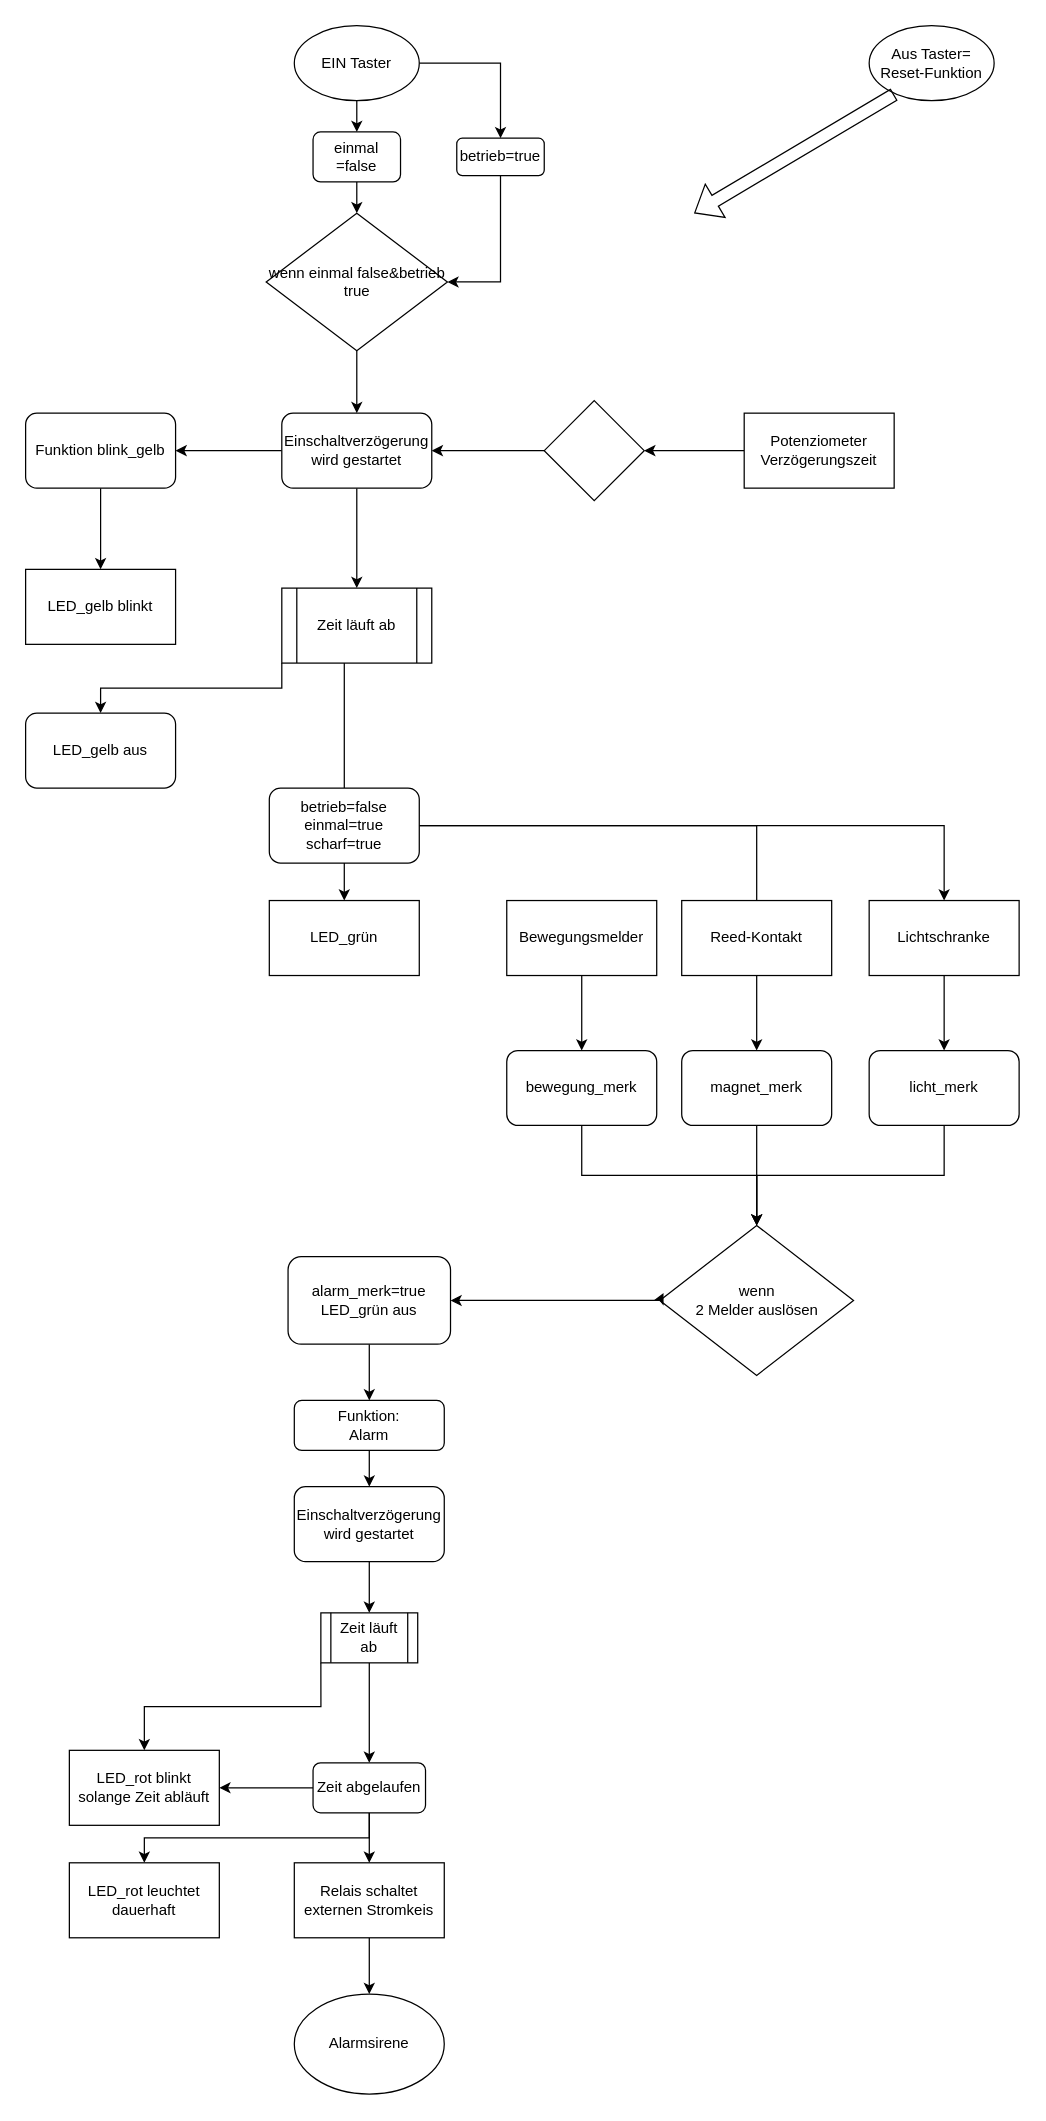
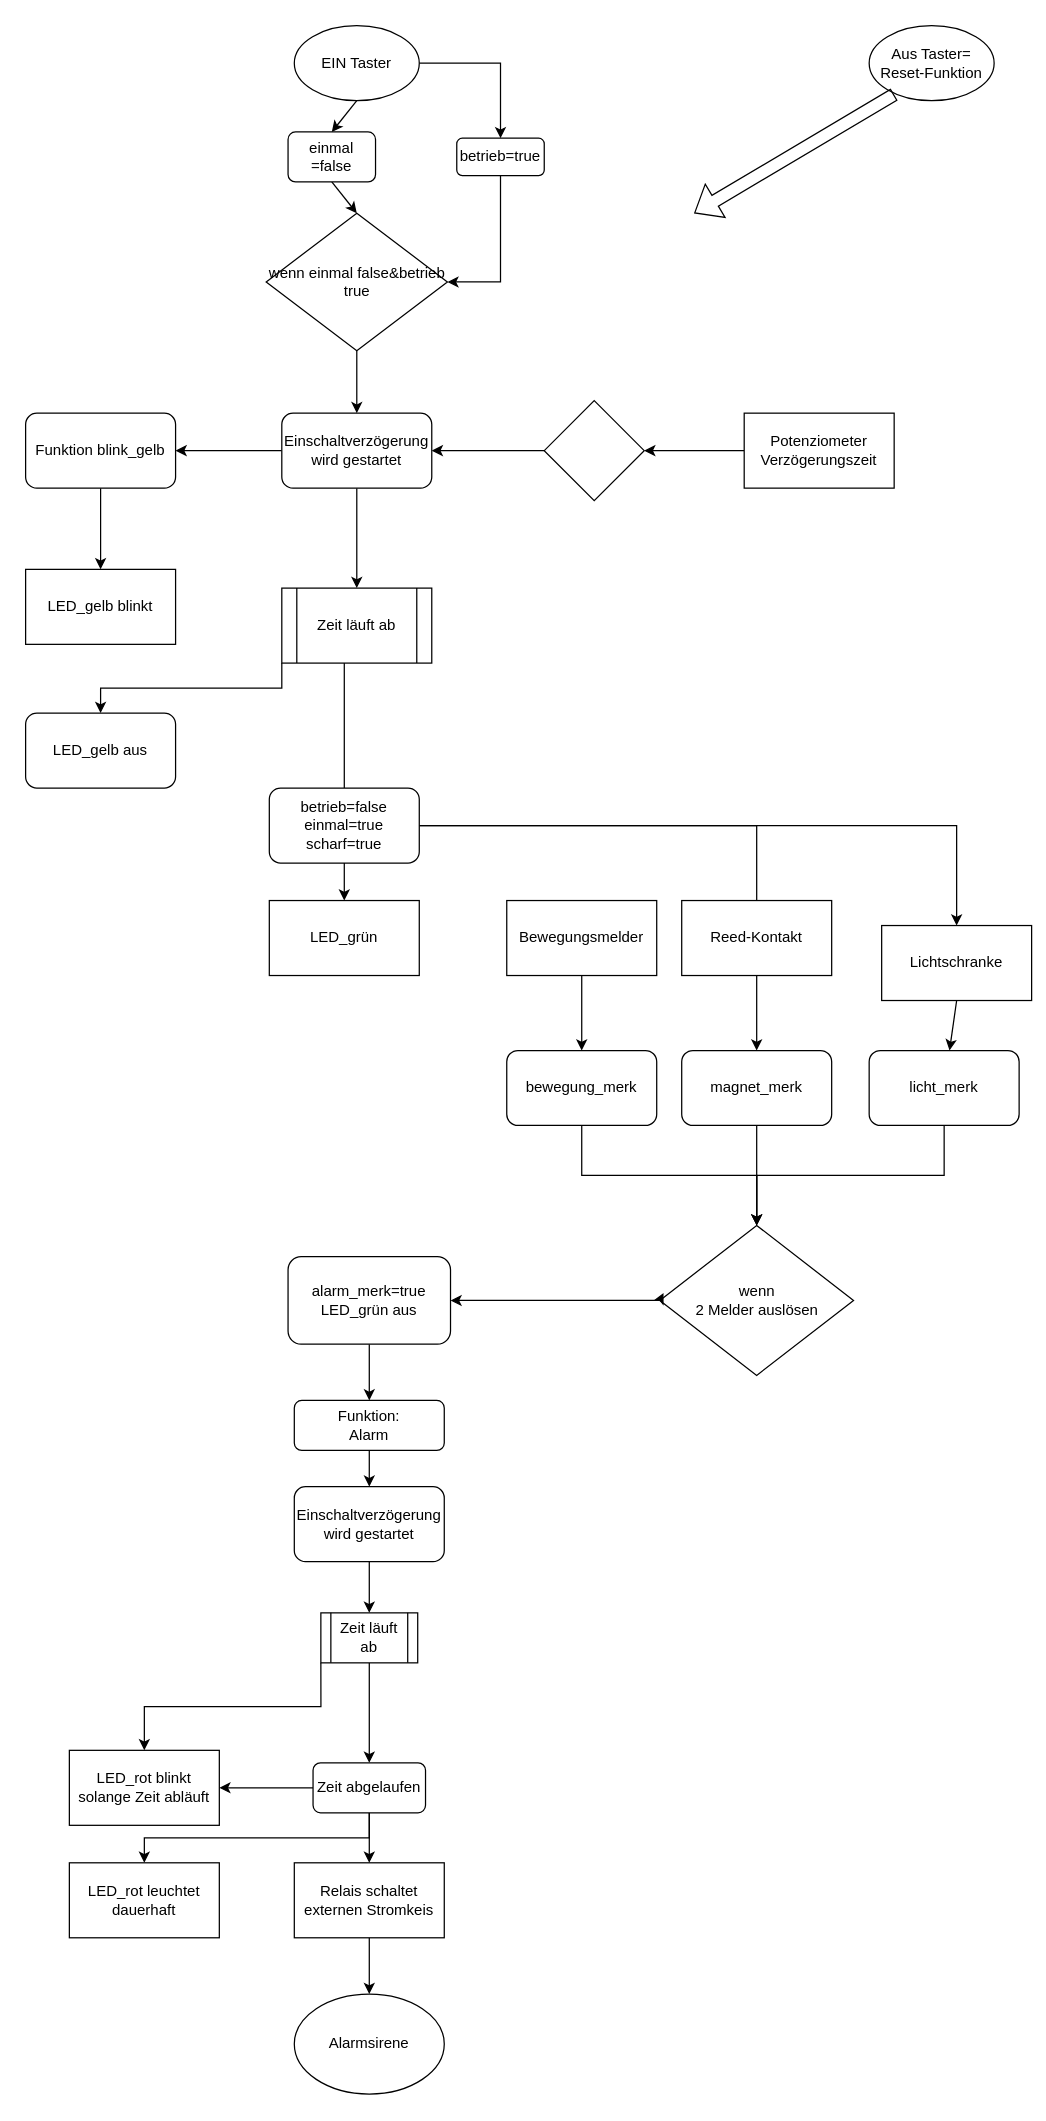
- <mxCell id="6" value="&lt;div&gt;einmal&lt;/div&gt;&lt;div&gt;=false&lt;/div&gt;" style="rounded=1;whiteSpace=wrap;html=1;" parent="1" vertex="1"><mxGeometry x="250" y="105" width="70" height="40" as="geometry" /></mxCell>
+ <mxCell id="6" value="&lt;div&gt;einmal&lt;/div&gt;&lt;div&gt;=false&lt;/div&gt;" style="rounded=1;whiteSpace=wrap;html=1;" parent="1" vertex="1"><mxGeometry x="230" y="105" width="70" height="40" as="geometry" /></mxCell>
- <mxCell id="30" value="Lichtschranke" style="rounded=0;whiteSpace=wrap;html=1;" parent="1" vertex="1"><mxGeometry x="695" y="720" width="120" height="60" as="geometry" /></mxCell>
+ <mxCell id="30" value="Lichtschranke" style="rounded=0;whiteSpace=wrap;html=1;" parent="1" vertex="1"><mxGeometry x="705" y="740" width="120" height="60" as="geometry" /></mxCell>
